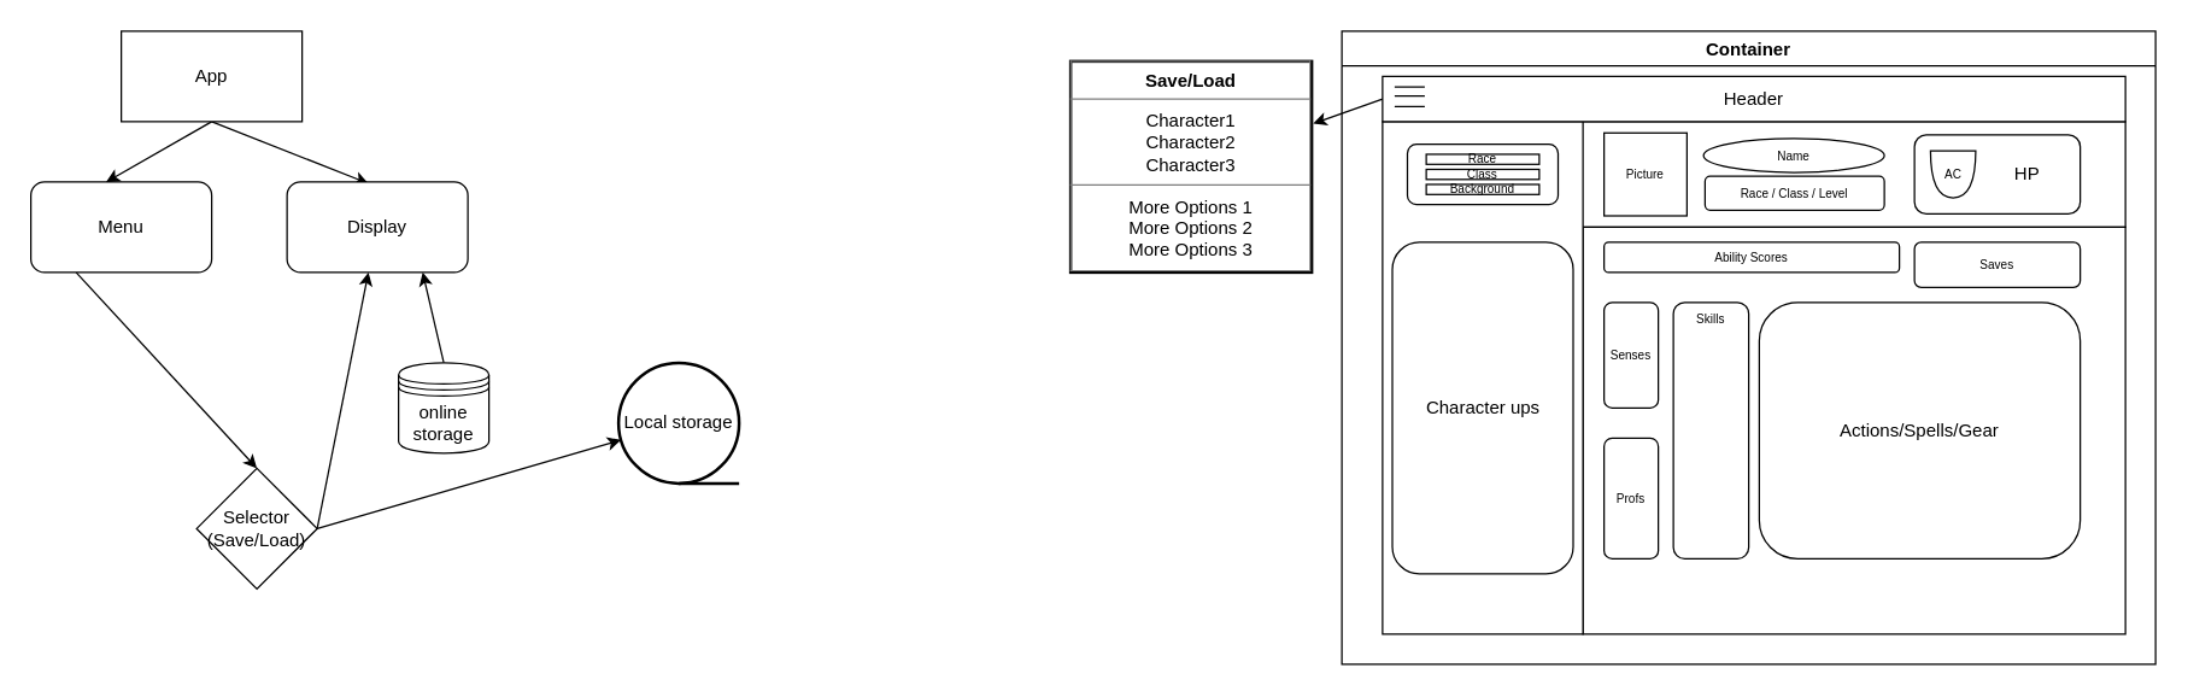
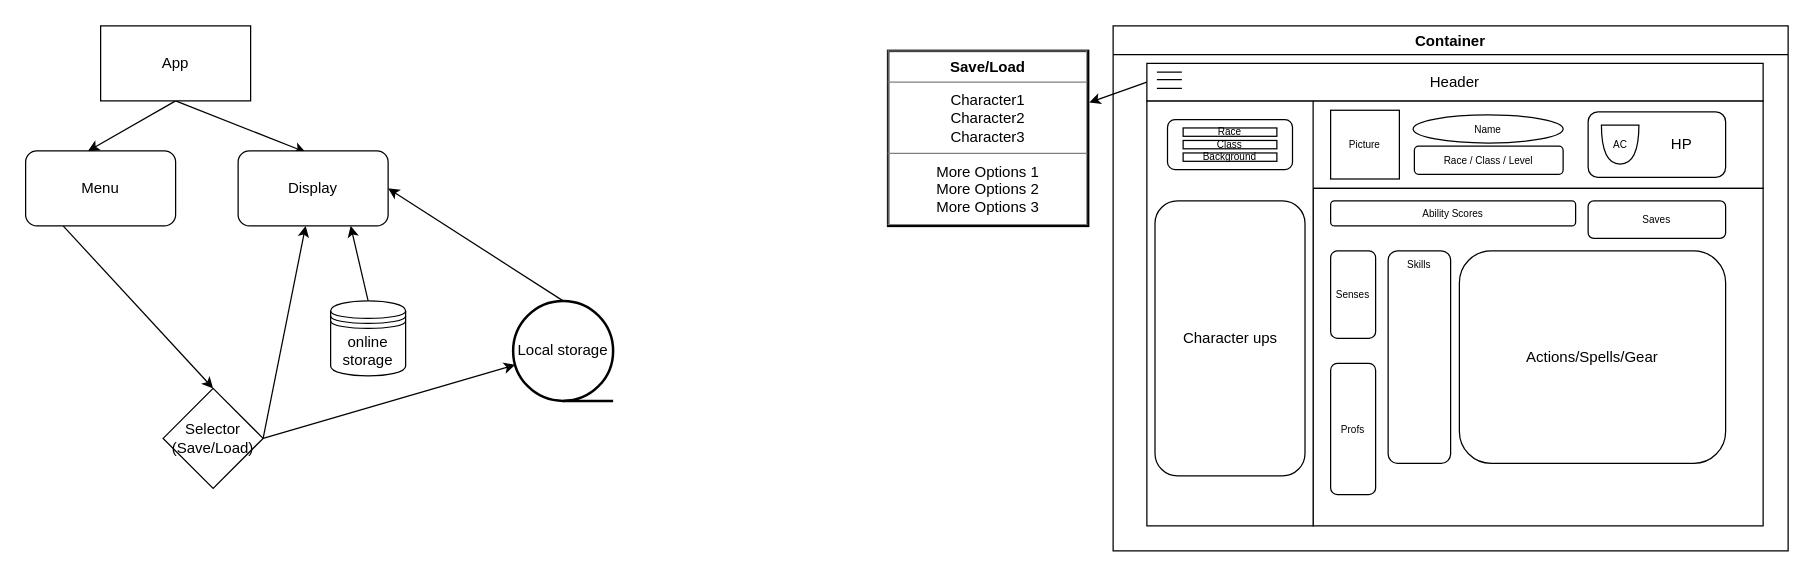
+ <mxCell id="41" style="edgeStyle=none;html=1;exitX=0.5;exitY=0;exitDx=0;exitDy=0;entryX=1;entryY=0.5;entryDx=0;entryDy=0;startArrow=none;startFill=0;" edge="1" parent="1" source="42" target="34"><mxGeometry relative="1" as="geometry" /></mxCell>
- <mxCell id="22" value="Profs" style="rounded=1;whiteSpace=wrap;html=1;fontSize=8;" parent="2" vertex="1"><mxGeometry x="174" y="270" width="36" height="80" as="geometry" /></mxCell>
+ <mxCell id="22" value="Profs" style="rounded=1;whiteSpace=wrap;html=1;fontSize=8;" parent="2" vertex="1"><mxGeometry x="174" y="270" width="36" height="105" as="geometry" /></mxCell>
